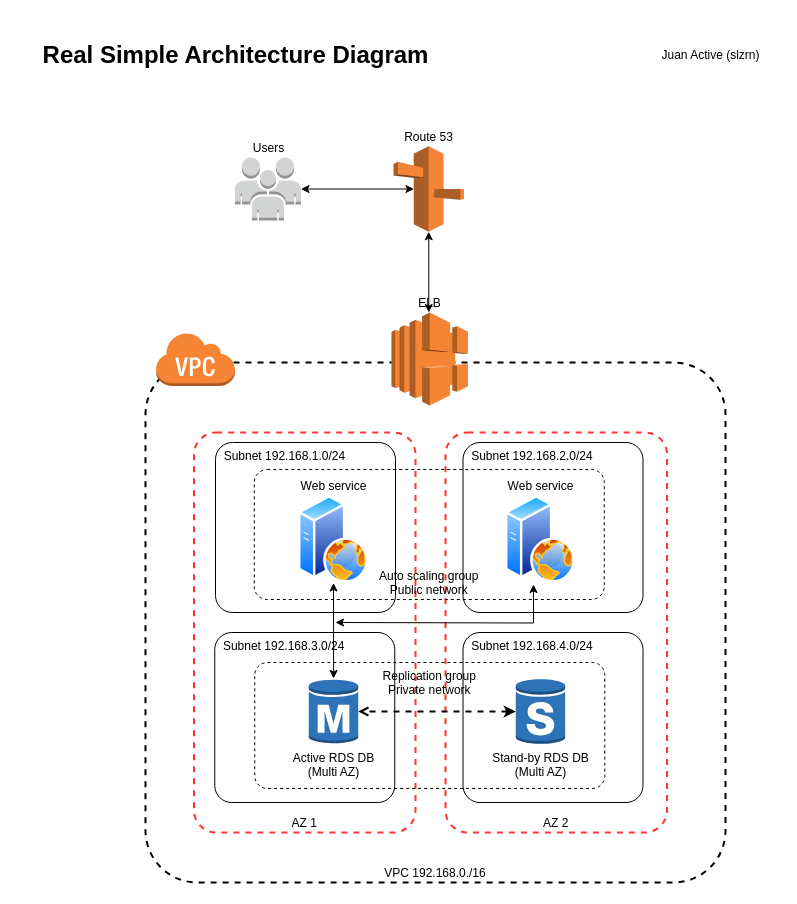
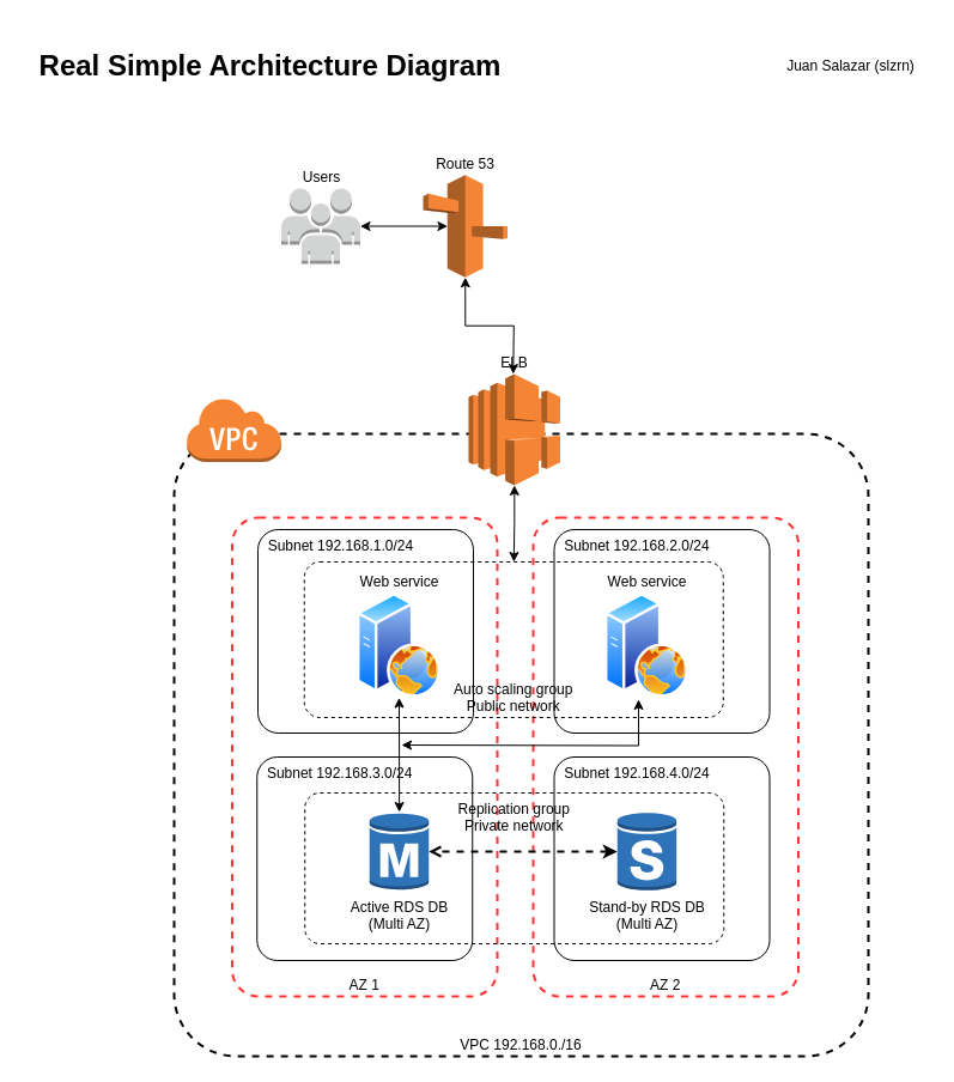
- <mxCell id="25" value="&lt;h1&gt;Real Simple Architecture Diagram&lt;/h1&gt;" style="text;html=1;align=center;verticalAlign=middle;resizable=0;points=[];autosize=1;strokeColor=none;fillColor=none;" vertex="1" parent="1"><mxGeometry x="30" y="20" width="410" height="70" as="geometry" /></mxCell>
+ <mxCell id="25" value="&lt;h1&gt;Real Simple Architecture Diagram&lt;/h1&gt;" style="text;html=1;align=center;verticalAlign=middle;resizable=0;points=[];autosize=1;strokeColor=none;fillColor=none;" vertex="1" parent="1"><mxGeometry x="20" y="20" width="410" height="70" as="geometry" /></mxCell>
- <mxCell id="26" value="Juan Active (slzrn)" style="text;html=1;align=center;verticalAlign=middle;resizable=0;points=[];autosize=1;strokeColor=none;fillColor=none;" vertex="1" parent="1"><mxGeometry x="645" y="40" width="130" height="30" as="geometry" /></mxCell>
+ <mxCell id="26" value="Juan Salazar (slzrn)" style="text;html=1;align=center;verticalAlign=middle;resizable=0;points=[];autosize=1;strokeColor=none;fillColor=none;" vertex="1" parent="1"><mxGeometry x="645" y="40" width="130" height="30" as="geometry" /></mxCell>
- <mxCell id="24" value="Route 53" style="outlineConnect=0;dashed=0;verticalLabelPosition=top;verticalAlign=bottom;align=center;html=1;shape=mxgraph.aws3.route_53;fillColor=#F58536;gradientColor=none;strokeColor=#000000;strokeWidth=1;labelPosition=center;" vertex="1" parent="1"><mxGeometry x="393" y="145.75" width="70.5" height="85.5" as="geometry" /></mxCell>
+ <mxCell id="24" value="Route 53" style="outlineConnect=0;dashed=0;verticalLabelPosition=top;verticalAlign=bottom;align=center;html=1;shape=mxgraph.aws3.route_53;fillColor=#F58536;gradientColor=none;strokeColor=#000000;strokeWidth=1;labelPosition=center;" vertex="1" parent="1"><mxGeometry x="353" y="145.75" width="70.5" height="85.5" as="geometry" /></mxCell>
+ <mxCell id="9" style="edgeStyle=orthogonalEdgeStyle;rounded=0;orthogonalLoop=1;jettySize=auto;html=1;startArrow=classic;startFill=1;" edge="1" parent="1" source="10" target="7"><mxGeometry relative="1" as="geometry" /></mxCell>
